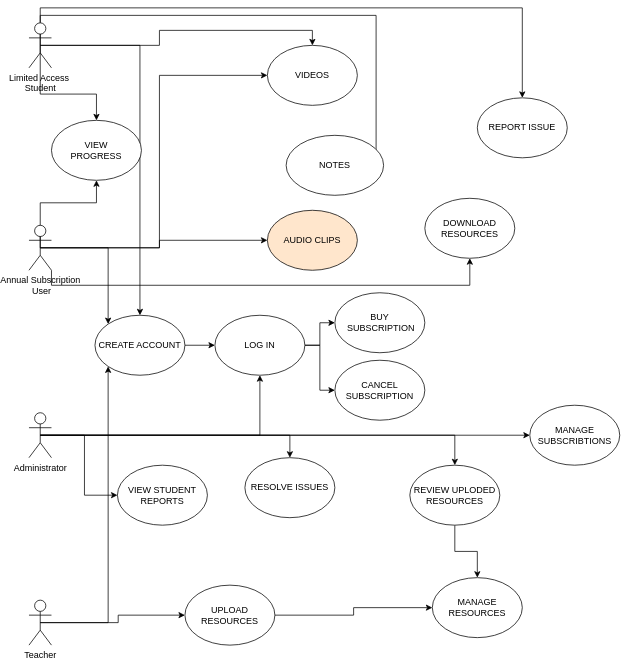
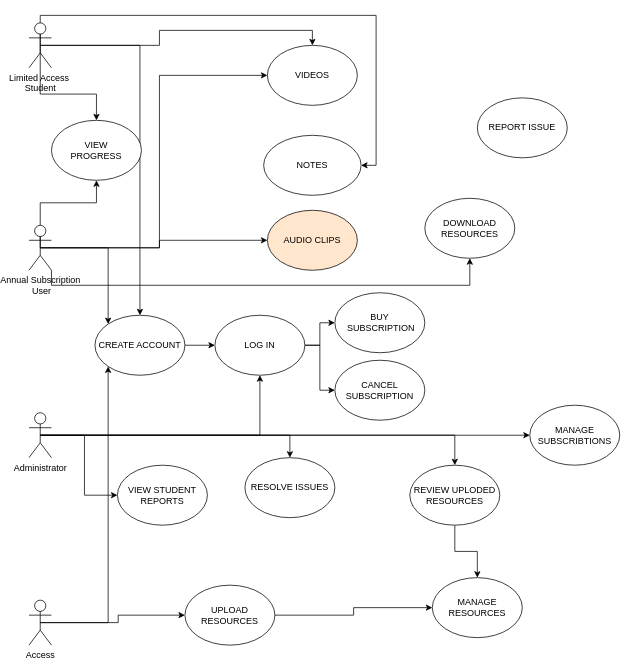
- <mxCell id="11" style="edgeStyle=orthogonalEdgeStyle;rounded=0;orthogonalLoop=1;jettySize=auto;html=1;exitX=0.5;exitY=0;exitDx=0;exitDy=0;exitPerimeter=0;entryX=0.5;entryY=0;entryDx=0;entryDy=0;" edge="1" parent="1" source="13" target="33"><mxGeometry relative="1" as="geometry" /></mxCell>
- <mxCell id="24" value="NOTES" style="ellipse;whiteSpace=wrap;html=1;" vertex="1" parent="1"><mxGeometry x="363" y="180" width="130" height="80" as="geometry" /></mxCell>
+ <mxCell id="24" value="NOTES" style="ellipse;whiteSpace=wrap;html=1;" vertex="1" parent="1"><mxGeometry x="333" y="180" width="130" height="80" as="geometry" /></mxCell>
- <mxCell id="22" value="Teacher" style="shape=umlActor;verticalLabelPosition=bottom;verticalAlign=top;html=1;outlineConnect=0;" vertex="1" parent="1"><mxGeometry x="20" y="800" width="30" height="60" as="geometry" /></mxCell>
+ <mxCell id="22" value="Access" style="shape=umlActor;verticalLabelPosition=bottom;verticalAlign=top;html=1;outlineConnect=0;" vertex="1" parent="1"><mxGeometry x="20" y="800" width="30" height="60" as="geometry" /></mxCell>
